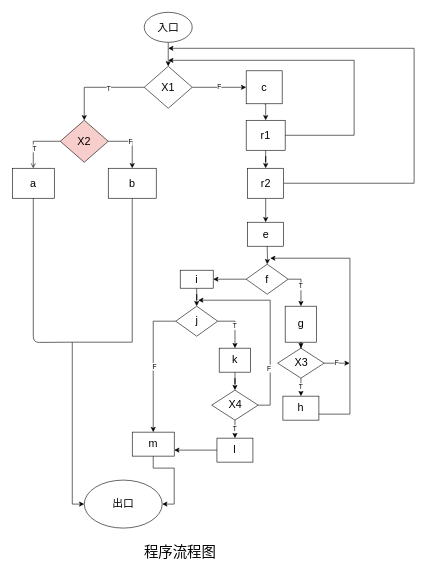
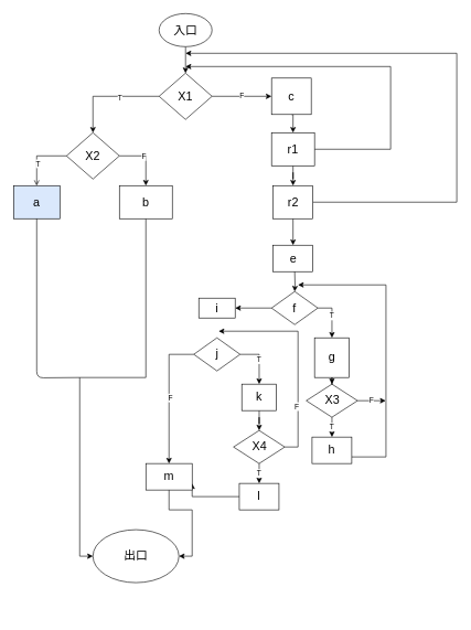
- <mxCell id="12" value="&lt;font style=&quot;font-size: 18px&quot;&gt;X2&lt;/font&gt;" style="rhombus;whiteSpace=wrap;html=1;fillColor=#f8cecc;" parent="1" vertex="1"><mxGeometry x="100" y="200" width="80" height="70" as="geometry" /></mxCell>
+ <mxCell id="12" value="&lt;font style=&quot;font-size: 18px&quot;&gt;X2&lt;/font&gt;" style="rhombus;whiteSpace=wrap;html=1;" parent="1" vertex="1"><mxGeometry x="100" y="200" width="80" height="70" as="geometry" /></mxCell>
- <mxCell id="15" value="&lt;font style=&quot;font-size: 18px&quot;&gt;a&lt;/font&gt;" style="whiteSpace=wrap;html=1;" parent="1" vertex="1"><mxGeometry x="20" y="280" width="70" height="50" as="geometry" /></mxCell>
+ <mxCell id="15" value="&lt;font style=&quot;font-size: 18px&quot;&gt;a&lt;/font&gt;" style="whiteSpace=wrap;html=1;fillColor=#dae8fc;" parent="1" vertex="1"><mxGeometry x="20" y="280" width="70" height="50" as="geometry" /></mxCell>
- <mxCell id="36" value="" style="edgeStyle=orthogonalEdgeStyle;rounded=0;orthogonalLoop=1;jettySize=auto;html=1;entryX=0.5;entryY=0;entryDx=0;entryDy=0;" edge="1" parent="1" source="37" target="41"><mxGeometry relative="1" as="geometry" /></mxCell>
- <mxCell id="51" value="&lt;font style=&quot;font-size: 18px&quot;&gt;m&lt;/font&gt;" style="whiteSpace=wrap;html=1;" vertex="1" parent="1"><mxGeometry x="220" y="720" width="70" height="40" as="geometry" /></mxCell>
+ <mxCell id="51" value="&lt;font style=&quot;font-size: 18px&quot;&gt;m&lt;/font&gt;" style="whiteSpace=wrap;html=1;" vertex="1" parent="1"><mxGeometry x="220" y="700" width="70" height="40" as="geometry" /></mxCell>
- <mxCell id="54" value="&lt;p class=&quot;MsoNormal&quot;&gt;&lt;span&gt;&lt;font face=&quot;宋体&quot; style=&quot;font-size: 24px&quot;&gt;程序流程图&lt;/font&gt;&lt;/span&gt;&lt;/p&gt;" style="text;html=1;strokeColor=none;fillColor=none;align=center;verticalAlign=middle;whiteSpace=wrap;rounded=0;" vertex="1" parent="1"><mxGeometry x="150" y="910" width="300" height="20" as="geometry" /></mxCell>
